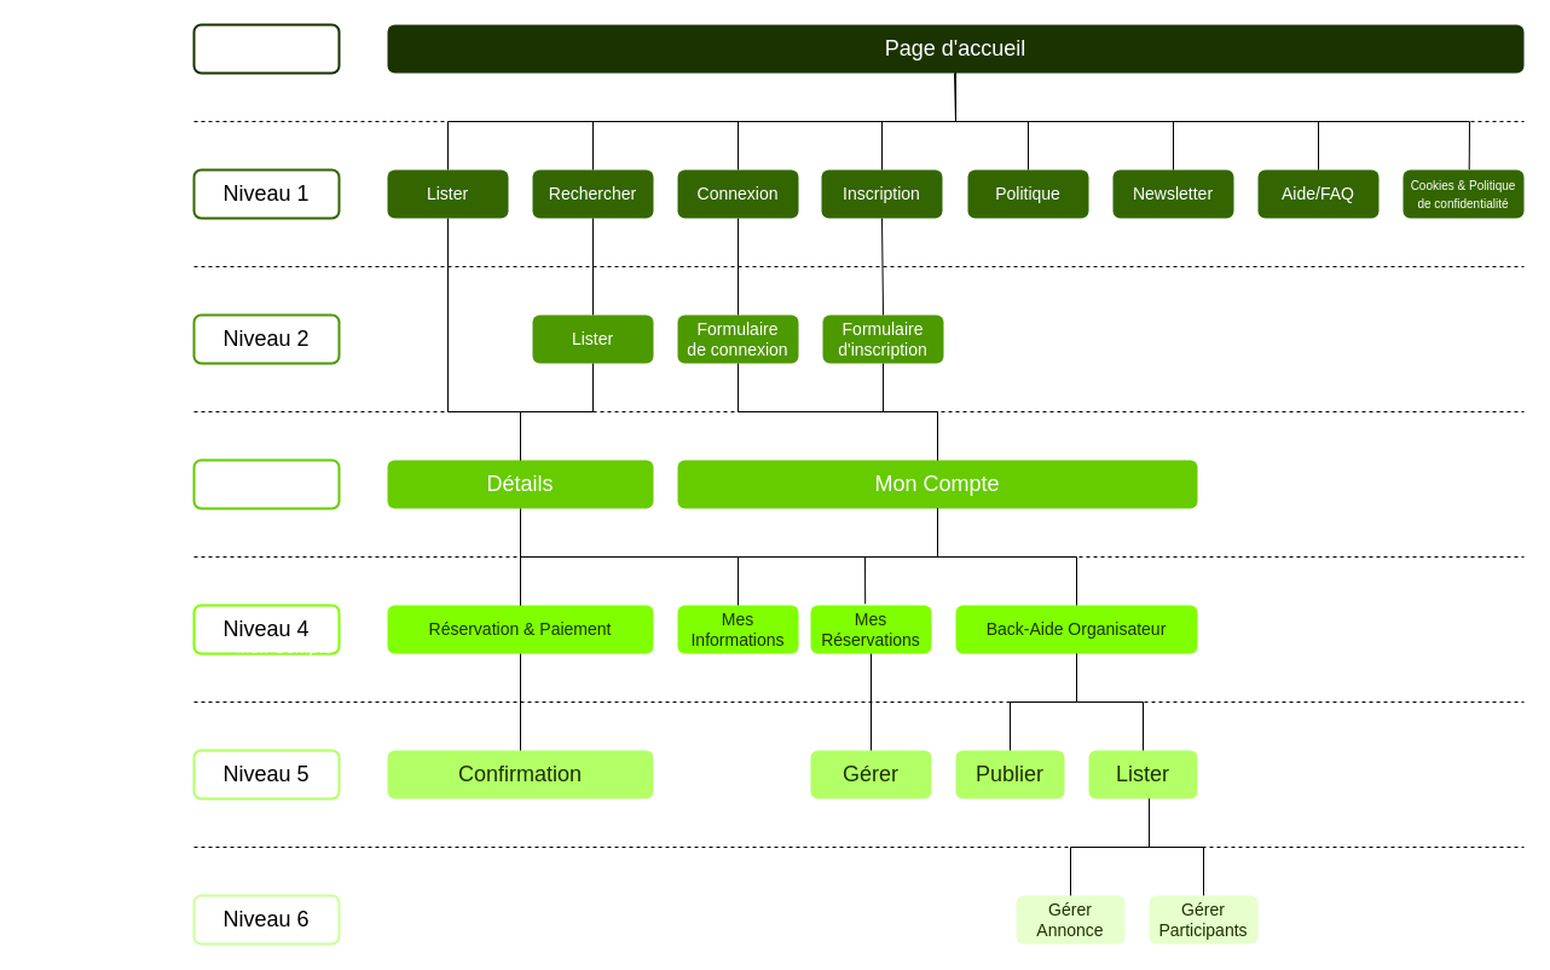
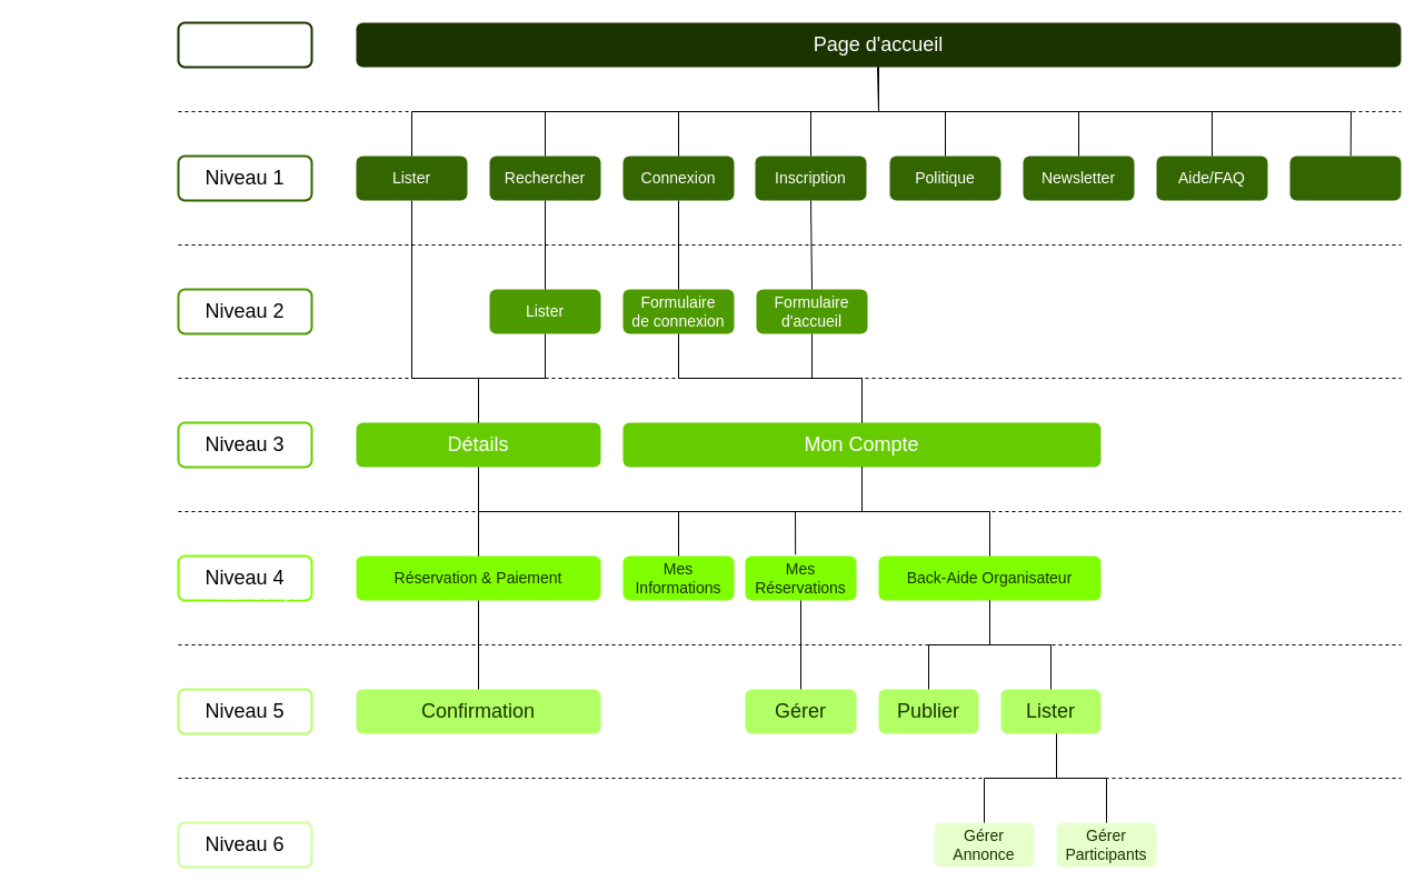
- <mxCell id="30" value="&lt;font style=&quot;&quot; color=&quot;#ffffff&quot;&gt;&lt;font style=&quot;font-size: 10px;&quot;&gt;Cookies &amp;amp; Politique de confidentialité&lt;/font&gt;&lt;br&gt;&lt;/font&gt;" style="text;html=1;strokeColor=none;fillColor=none;align=center;verticalAlign=middle;whiteSpace=wrap;rounded=0;" vertex="1" parent="1"><mxGeometry x="1160" y="145" width="100" height="30" as="geometry" /></mxCell>
- <mxCell id="36" value="&lt;font color=&quot;#ffffff&quot;&gt;&lt;span style=&quot;font-size: 14px;&quot;&gt;Formulaire&lt;br&gt;d'inscription&lt;br&gt;&lt;/span&gt;&lt;/font&gt;" style="text;html=1;strokeColor=none;fillColor=none;align=center;verticalAlign=middle;whiteSpace=wrap;rounded=0;" vertex="1" parent="1"><mxGeometry x="680" y="265" width="100" height="30" as="geometry" /></mxCell>
+ <mxCell id="36" value="&lt;font color=&quot;#ffffff&quot;&gt;&lt;span style=&quot;font-size: 14px;&quot;&gt;Formulaire&lt;br&gt;d'accueil&lt;br&gt;&lt;/span&gt;&lt;/font&gt;" style="text;html=1;strokeColor=none;fillColor=none;align=center;verticalAlign=middle;whiteSpace=wrap;rounded=0;" vertex="1" parent="1"><mxGeometry x="680" y="265" width="100" height="30" as="geometry" /></mxCell>
+ <mxCell id="10" value="&lt;span style=&quot;font-size: 18px;&quot;&gt;Niveau 3&lt;/span&gt;" style="text;html=1;strokeColor=none;fillColor=none;align=center;verticalAlign=middle;whiteSpace=wrap;rounded=0;" vertex="1" parent="1"><mxGeometry x="160" y="385" width="120" height="30" as="geometry" /></mxCell>
